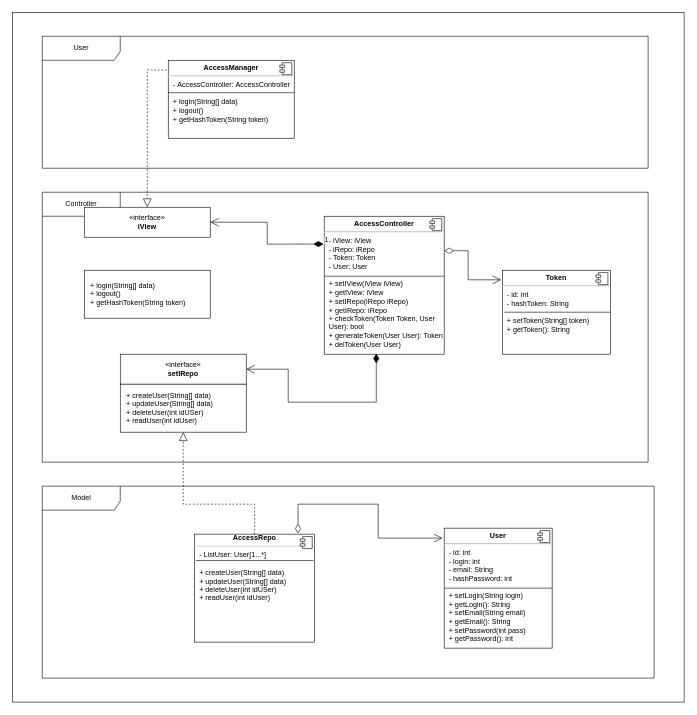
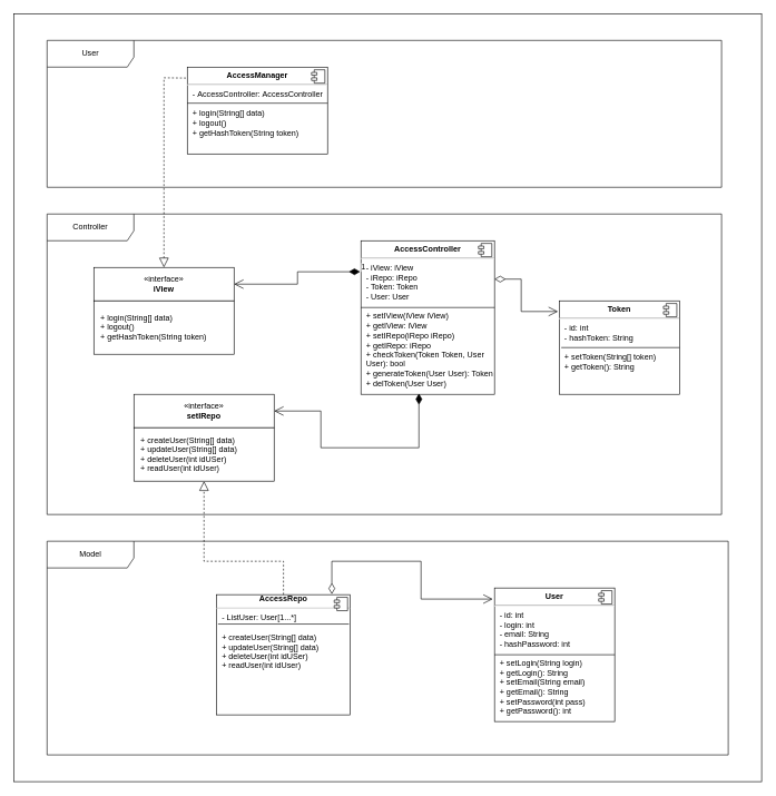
- <mxCell id="12" value="«interface»&lt;br&gt;&lt;b&gt;iView&lt;/b&gt;" style="html=1;whiteSpace=wrap;" parent="1" vertex="1"><mxGeometry x="140" y="345" width="210" height="50" as="geometry" /></mxCell>
+ <mxCell id="12" value="«interface»&lt;br&gt;&lt;b&gt;iView&lt;/b&gt;" style="html=1;whiteSpace=wrap;" parent="1" vertex="1"><mxGeometry x="140" y="400" width="210" height="50" as="geometry" /></mxCell>
